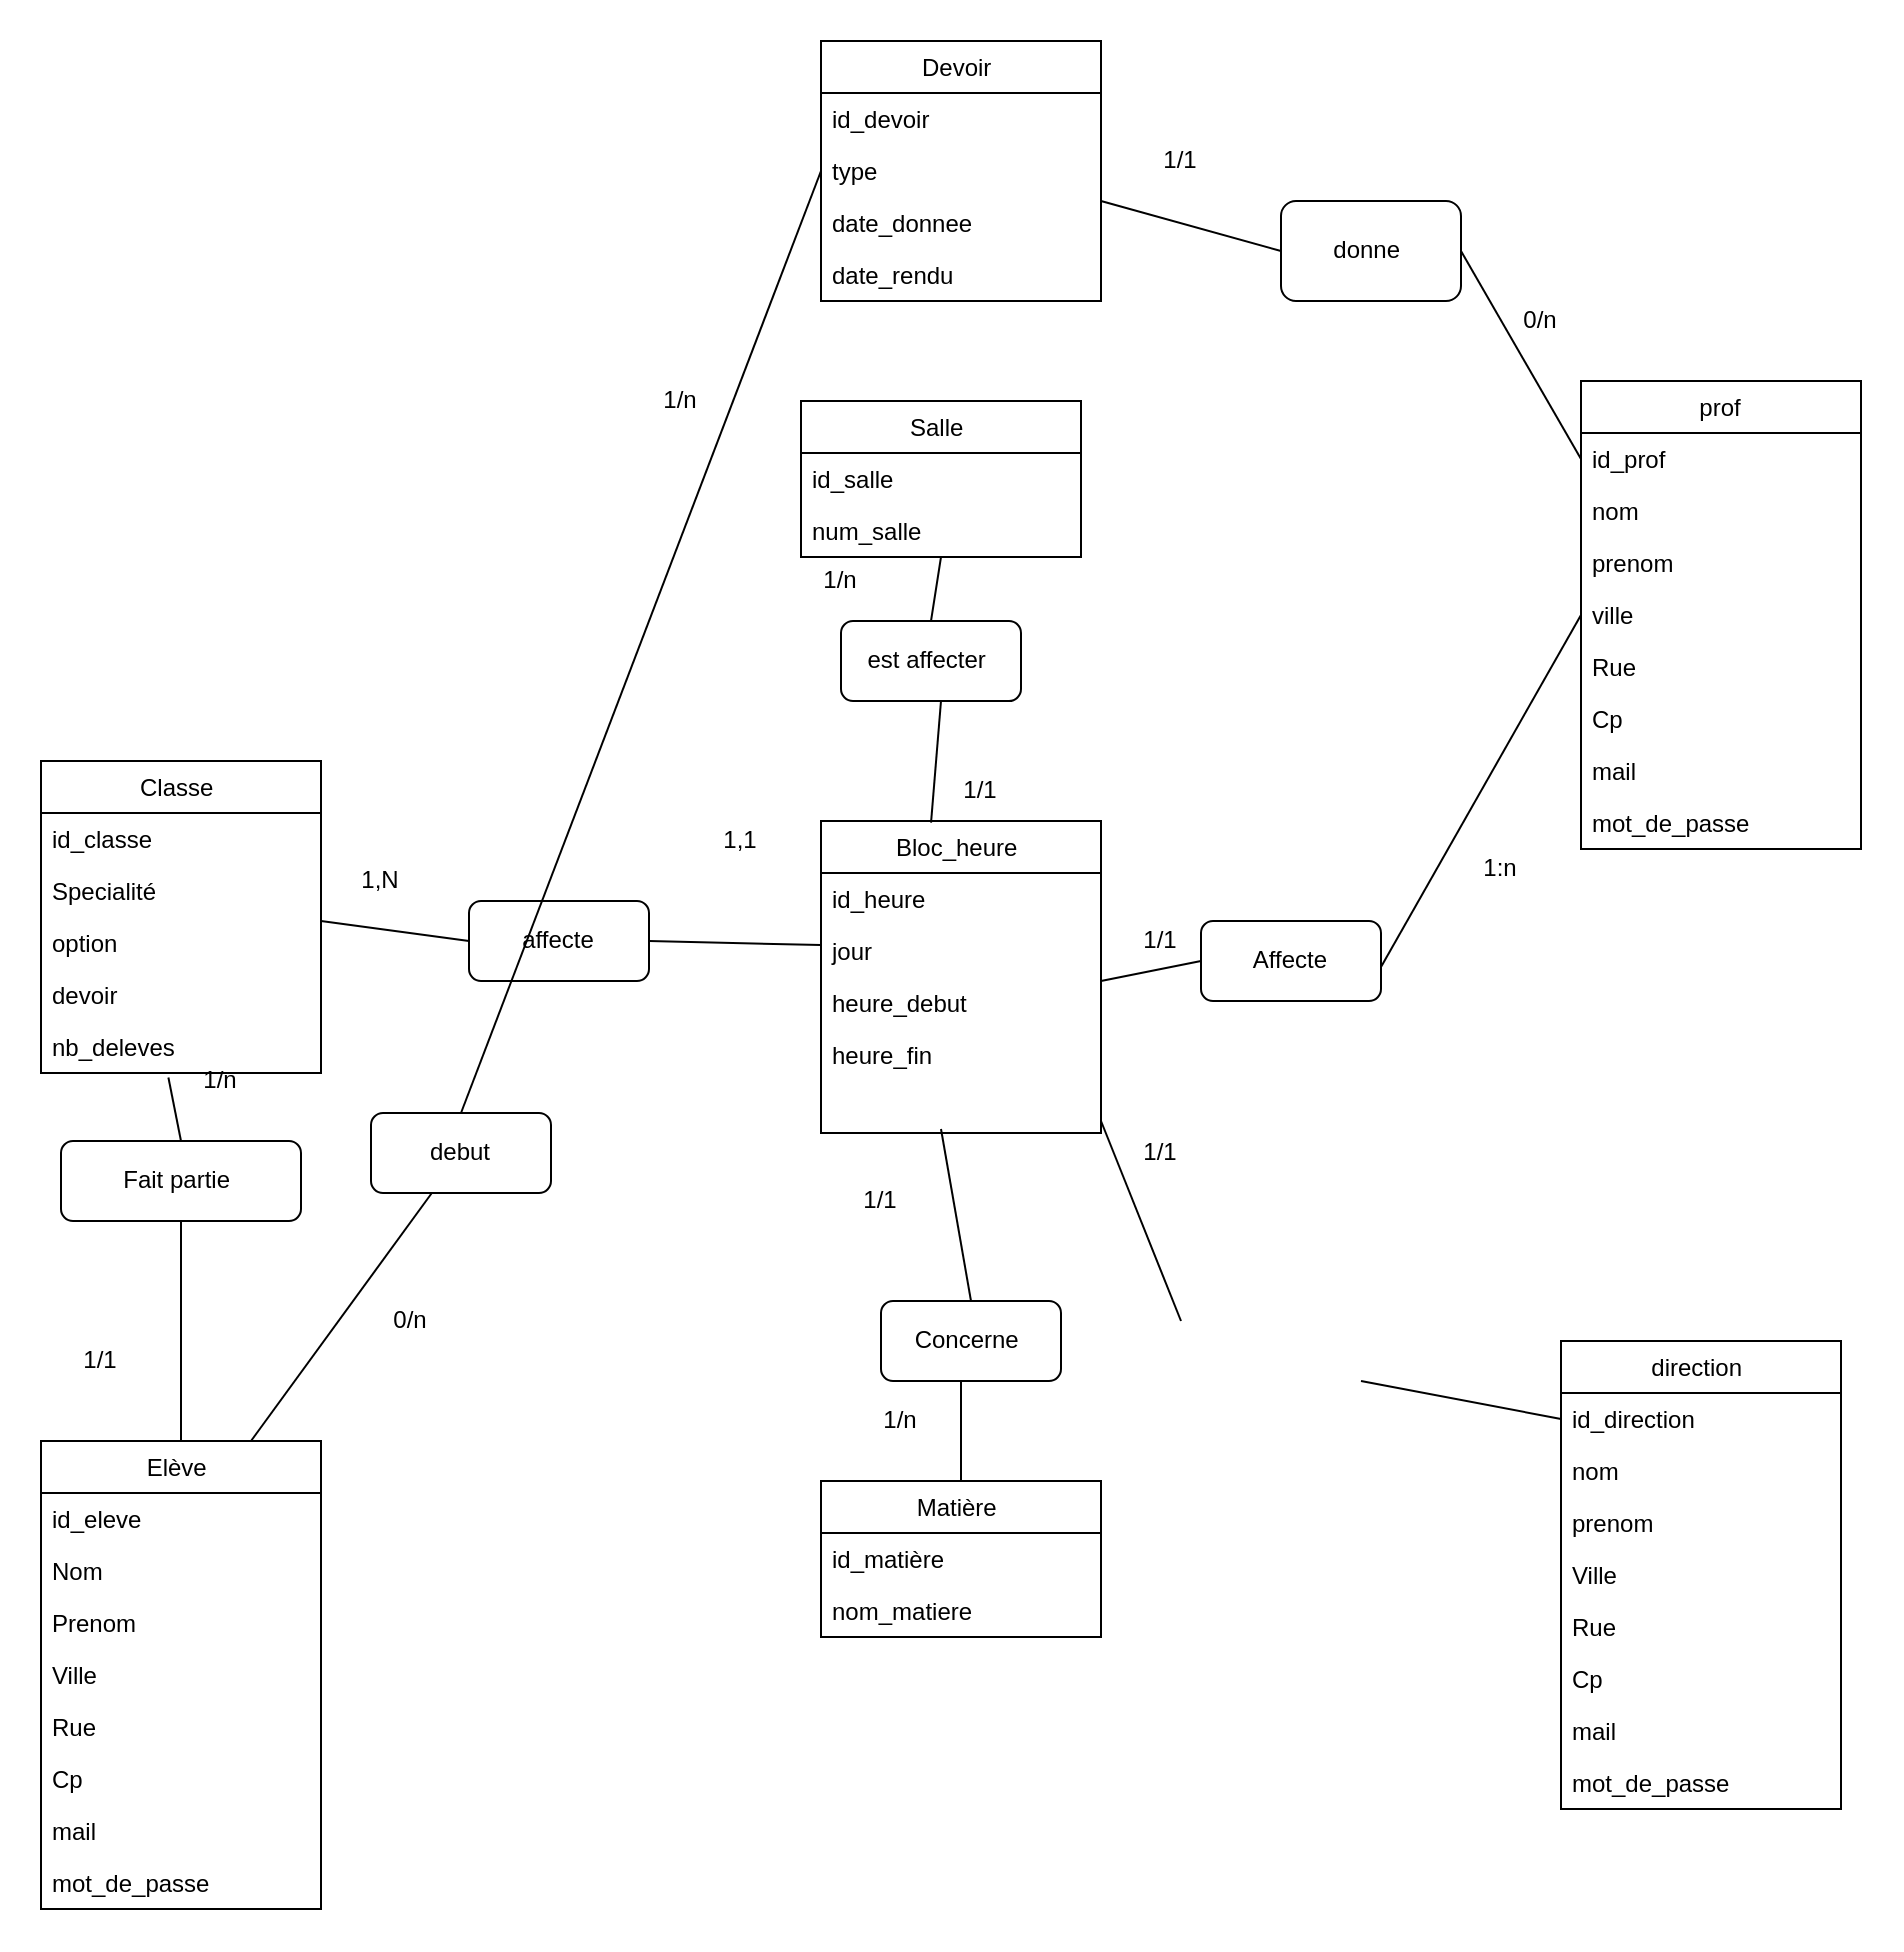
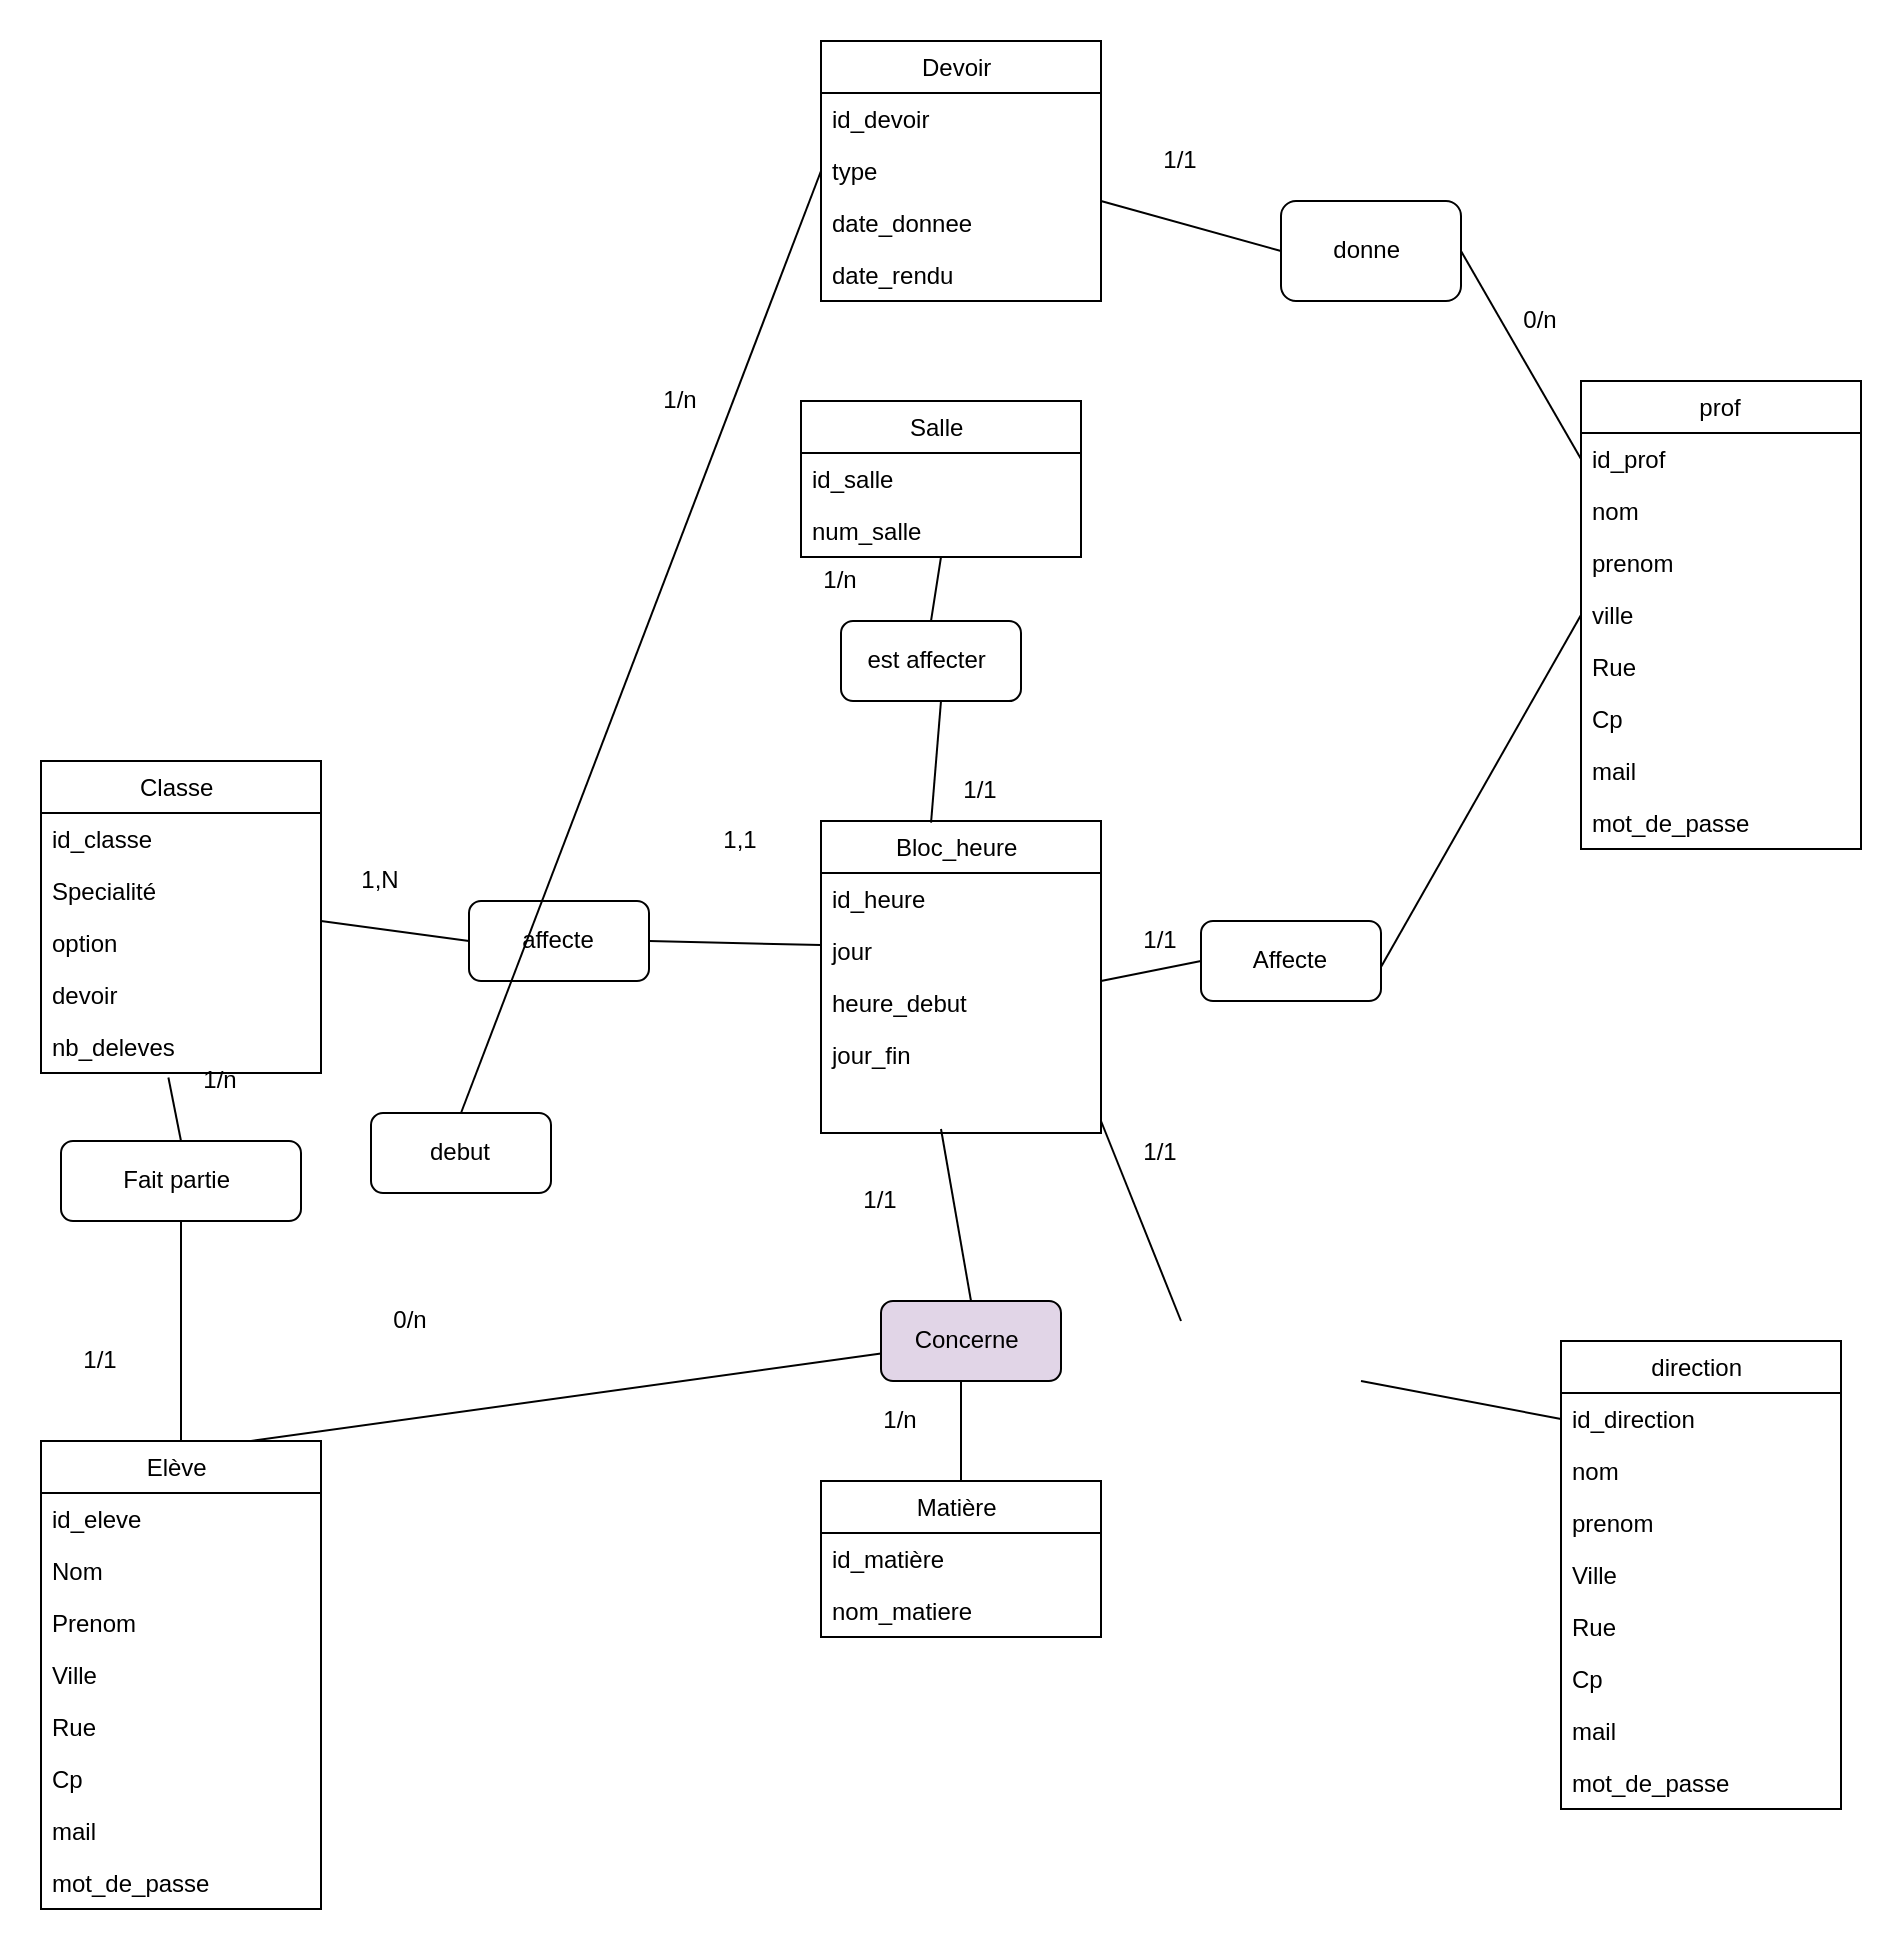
- <mxCell id="71" value="1:n" style="text;html=1;strokeColor=none;fillColor=none;align=center;verticalAlign=middle;whiteSpace=wrap;rounded=0;" parent="1" vertex="1"><mxGeometry x="730" y="424" width="40" height="20" as="geometry" /></mxCell>
- <mxCell id="44" value="heure_fin " style="text;strokeColor=none;fillColor=none;align=left;verticalAlign=top;spacingLeft=4;spacingRight=4;overflow=hidden;rotatable=0;points=[[0,0.5],[1,0.5]];portConstraint=eastwest;" parent="40" vertex="1"><mxGeometry y="104" width="140" height="26" as="geometry" /></mxCell>
+ <mxCell id="44" value="jour_fin " style="text;strokeColor=none;fillColor=none;align=left;verticalAlign=top;spacingLeft=4;spacingRight=4;overflow=hidden;rotatable=0;points=[[0,0.5],[1,0.5]];portConstraint=eastwest;" parent="40" vertex="1"><mxGeometry y="104" width="140" height="26" as="geometry" /></mxCell>
- <mxCell id="87" value="" style="endArrow=none;html=1;rounded=0;exitX=0.75;exitY=0;exitDx=0;exitDy=0;" edge="1" parent="1" source="2" target="85"><mxGeometry width="50" height="50" relative="1" as="geometry"><mxPoint x="200" y="700" as="sourcePoint" /><mxPoint x="160" y="320" as="targetPoint" /></mxGeometry></mxCell>
+ <mxCell id="87" value="" style="endArrow=none;html=1;rounded=0;exitX=0.75;exitY=0;exitDx=0;exitDy=0;" edge="1" parent="1" source="2" target="57"><mxGeometry width="50" height="50" relative="1" as="geometry"><mxPoint x="200" y="700" as="sourcePoint" /><mxPoint x="160" y="320" as="targetPoint" /></mxGeometry></mxCell>
- <mxCell id="57" value="Concerne&amp;nbsp;" style="rounded=1;whiteSpace=wrap;html=1;" parent="1" vertex="1"><mxGeometry x="440" y="650" width="90" height="40" as="geometry" /></mxCell>
+ <mxCell id="57" value="Concerne&amp;nbsp;" style="rounded=1;whiteSpace=wrap;html=1;fillColor=#e1d5e7;" parent="1" vertex="1"><mxGeometry x="440" y="650" width="90" height="40" as="geometry" /></mxCell>
